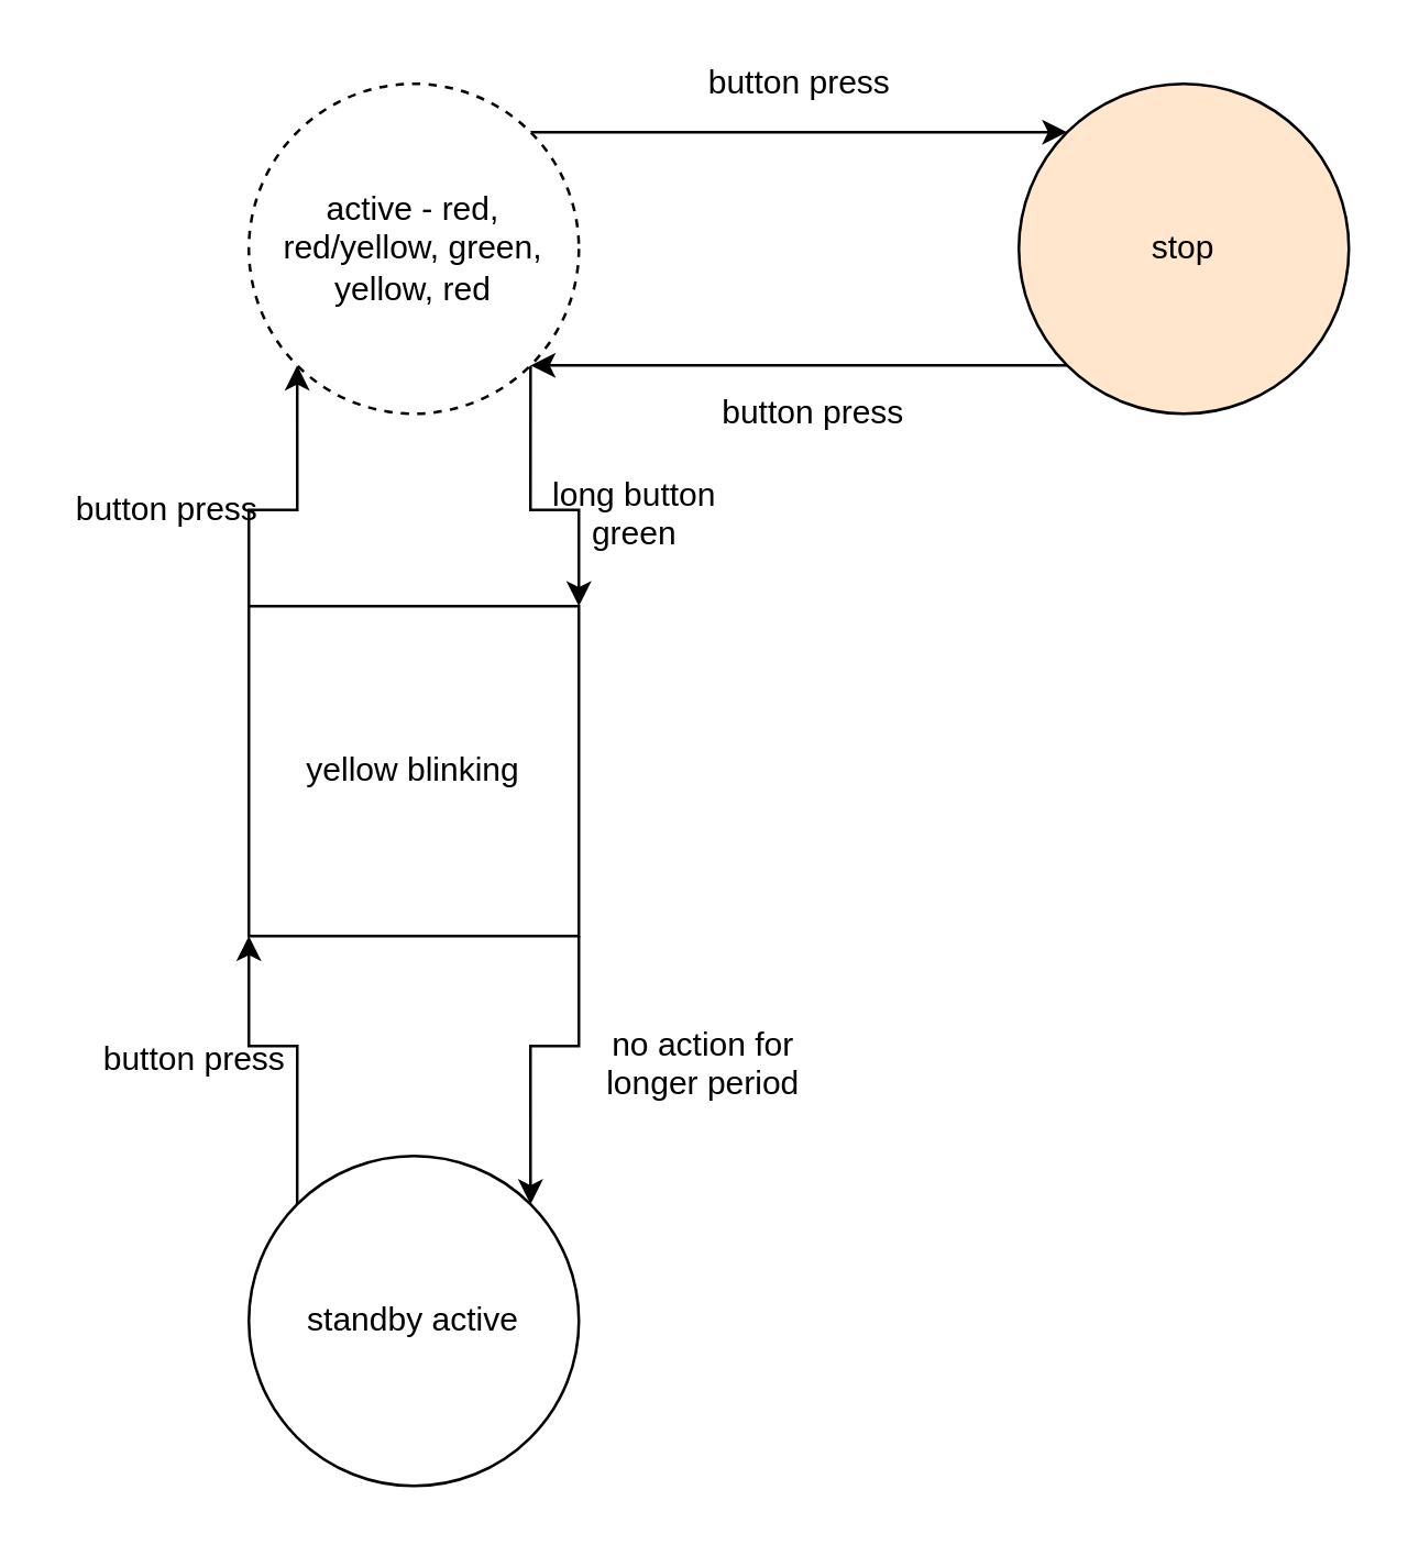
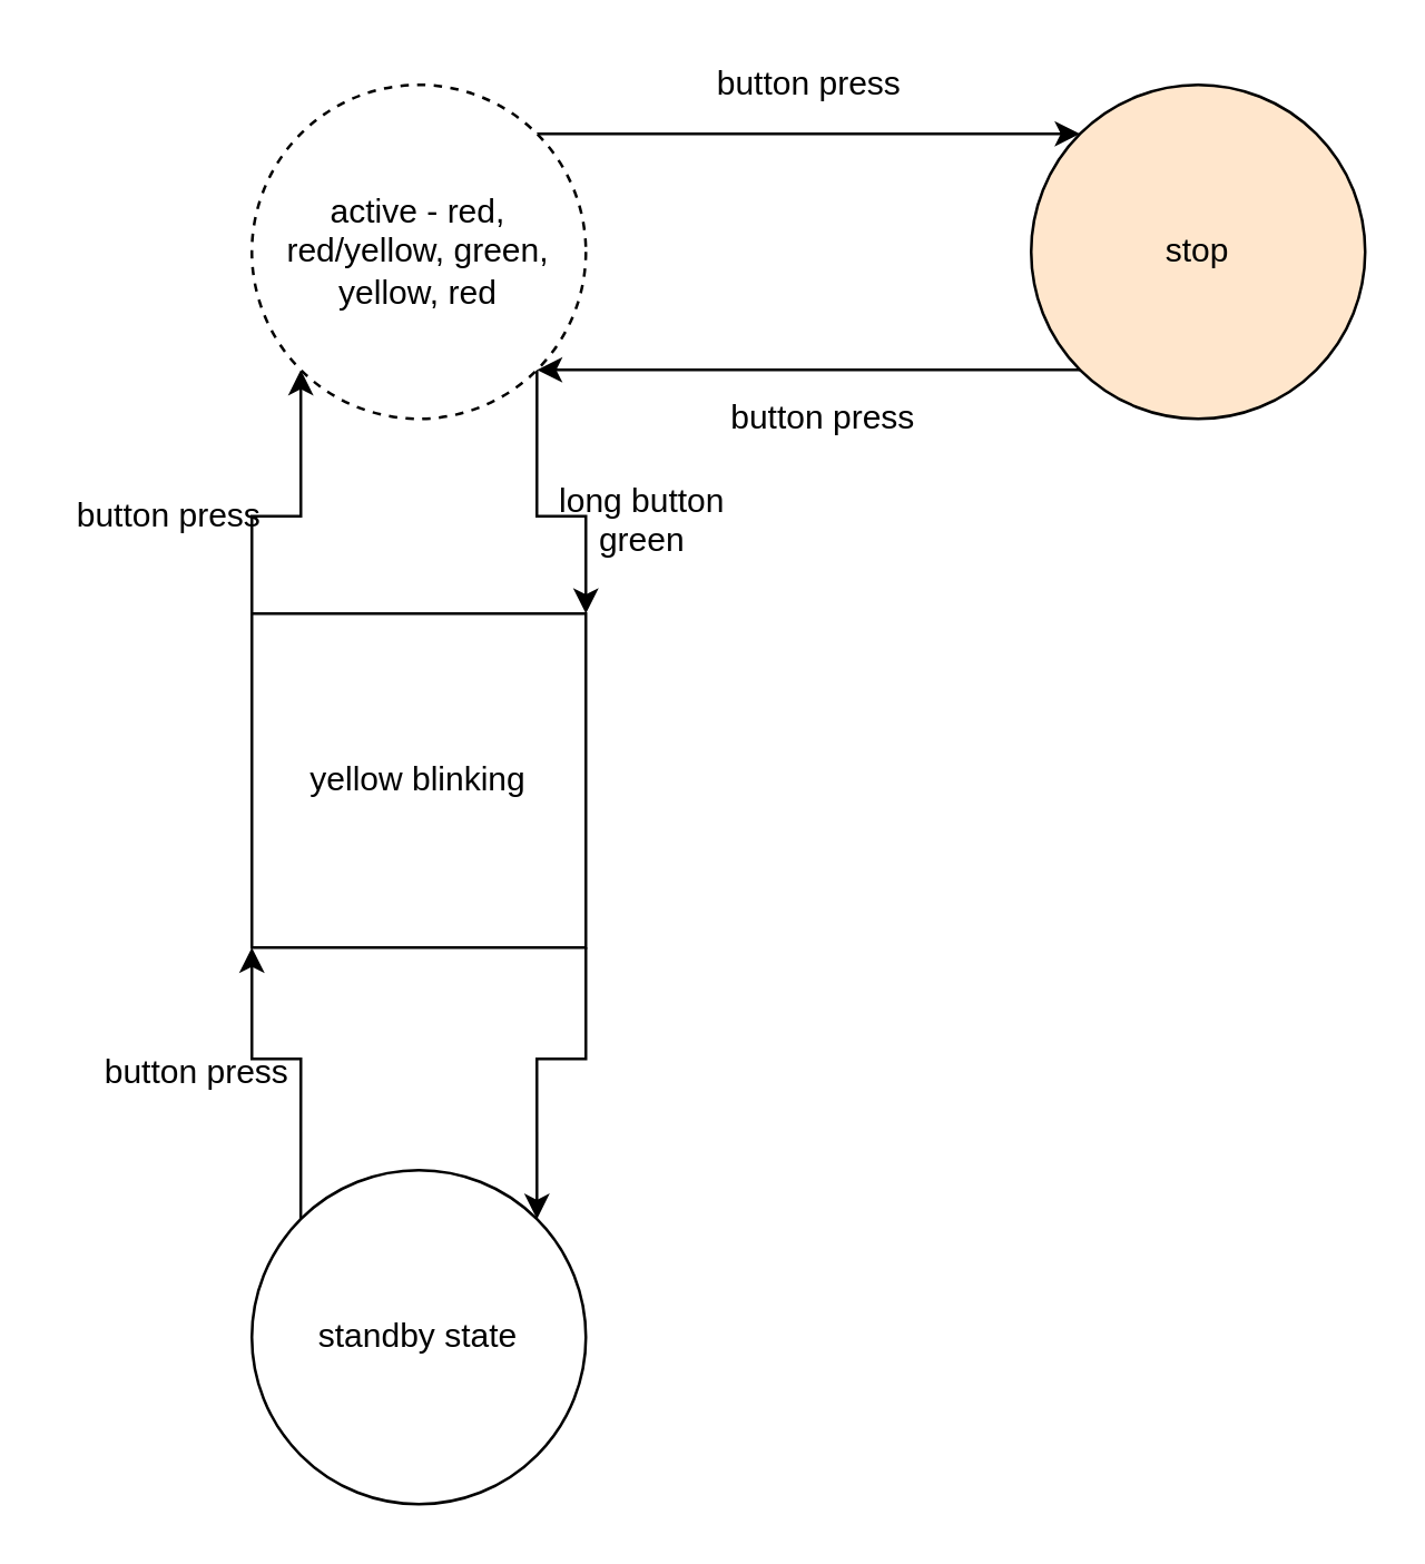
- <mxCell id="15" value="&lt;div&gt;no action for &lt;br&gt;&lt;/div&gt;&lt;div&gt;longer period&lt;/div&gt;" style="text;html=1;resizable=0;points=[];autosize=1;align=center;verticalAlign=top;spacingTop=-4;rounded=0;imageAlign=center;" parent="1" vertex="1"><mxGeometry x="210" y="370" width="90" height="30" as="geometry" /></mxCell>
- <mxCell id="11" value="standby active" style="ellipse;whiteSpace=wrap;html=1;" parent="1" vertex="1"><mxGeometry x="90" y="420" width="120" height="120" as="geometry" /></mxCell>
+ <mxCell id="11" value="standby state" style="ellipse;whiteSpace=wrap;html=1;" parent="1" vertex="1"><mxGeometry x="90" y="420" width="120" height="120" as="geometry" /></mxCell>
